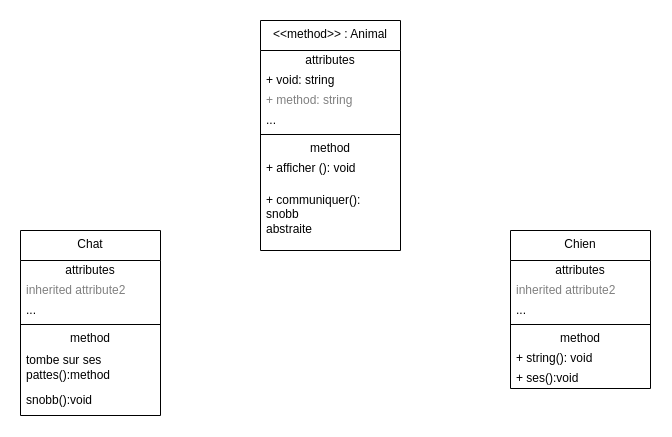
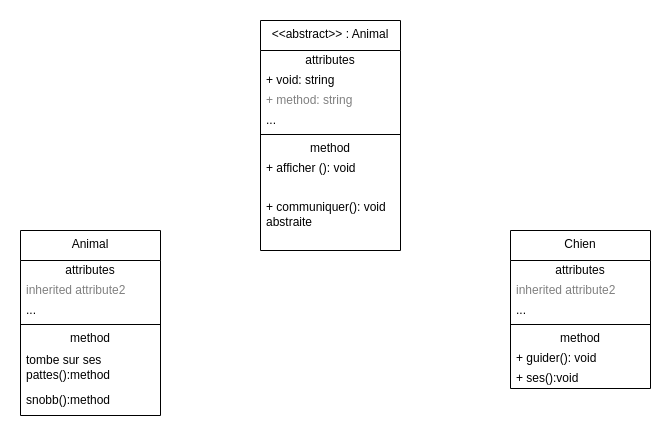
- <mxCell id="10" value="&amp;lt;&amp;lt;method&amp;gt;&amp;gt; : Animal" style="swimlane;fontStyle=0;align=center;verticalAlign=top;childLayout=stackLayout;horizontal=1;startSize=30;horizontalStack=0;resizeParent=1;resizeParentMax=0;resizeLast=0;collapsible=0;marginBottom=0;html=1;whiteSpace=wrap;" parent="1" vertex="1"><mxGeometry x="260" y="20" width="140" height="230" as="geometry" /></mxCell>
+ <mxCell id="10" value="&amp;lt;&amp;lt;abstract&amp;gt;&amp;gt; : Animal" style="swimlane;fontStyle=0;align=center;verticalAlign=top;childLayout=stackLayout;horizontal=1;startSize=30;horizontalStack=0;resizeParent=1;resizeParentMax=0;resizeLast=0;collapsible=0;marginBottom=0;html=1;whiteSpace=wrap;" parent="1" vertex="1"><mxGeometry x="260" y="20" width="140" height="230" as="geometry" /></mxCell>
- <mxCell id="18" value="+ communiquer(): snobb&lt;div&gt;abstraite&lt;/div&gt;" style="text;html=1;strokeColor=none;fillColor=none;align=left;verticalAlign=middle;spacingLeft=4;spacingRight=4;overflow=hidden;rotatable=0;points=[[0,0.5],[1,0.5]];portConstraint=eastwest;whiteSpace=wrap;" parent="10" vertex="1"><mxGeometry y="158" width="140" height="72" as="geometry" /></mxCell>
+ <mxCell id="18" value="+ communiquer(): void&lt;div&gt;abstraite&lt;/div&gt;" style="text;html=1;strokeColor=none;fillColor=none;align=left;verticalAlign=middle;spacingLeft=4;spacingRight=4;overflow=hidden;rotatable=0;points=[[0,0.5],[1,0.5]];portConstraint=eastwest;whiteSpace=wrap;" parent="10" vertex="1"><mxGeometry y="158" width="140" height="72" as="geometry" /></mxCell>
- <mxCell id="2" value="Chat" style="swimlane;fontStyle=0;align=center;verticalAlign=top;childLayout=stackLayout;horizontal=1;startSize=30;horizontalStack=0;resizeParent=1;resizeParentMax=0;resizeLast=0;collapsible=0;marginBottom=0;html=1;whiteSpace=wrap;" parent="1" vertex="1"><mxGeometry x="20" y="230" width="140" height="185" as="geometry" /></mxCell>
+ <mxCell id="2" value="Animal" style="swimlane;fontStyle=0;align=center;verticalAlign=top;childLayout=stackLayout;horizontal=1;startSize=30;horizontalStack=0;resizeParent=1;resizeParentMax=0;resizeLast=0;collapsible=0;marginBottom=0;html=1;whiteSpace=wrap;" parent="1" vertex="1"><mxGeometry x="20" y="230" width="140" height="185" as="geometry" /></mxCell>
- <mxCell id="25" value="+ string(): void" style="text;html=1;strokeColor=none;fillColor=none;align=left;verticalAlign=middle;spacingLeft=4;spacingRight=4;overflow=hidden;rotatable=0;points=[[0,0.5],[1,0.5]];portConstraint=eastwest;whiteSpace=wrap;" parent="19" vertex="1"><mxGeometry y="118" width="140" height="20" as="geometry" /></mxCell>
+ <mxCell id="25" value="+ guider(): void" style="text;html=1;strokeColor=none;fillColor=none;align=left;verticalAlign=middle;spacingLeft=4;spacingRight=4;overflow=hidden;rotatable=0;points=[[0,0.5],[1,0.5]];portConstraint=eastwest;whiteSpace=wrap;" parent="19" vertex="1"><mxGeometry y="118" width="140" height="20" as="geometry" /></mxCell>
- <mxCell id="9" value="snobb():void" style="text;html=1;strokeColor=none;fillColor=none;align=left;verticalAlign=middle;spacingLeft=4;spacingRight=4;overflow=hidden;rotatable=0;points=[[0,0.5],[1,0.5]];portConstraint=eastwest;whiteSpace=wrap;" parent="2" vertex="1"><mxGeometry y="155" width="140" height="30" as="geometry" /></mxCell>
+ <mxCell id="9" value="snobb():method" style="text;html=1;strokeColor=none;fillColor=none;align=left;verticalAlign=middle;spacingLeft=4;spacingRight=4;overflow=hidden;rotatable=0;points=[[0,0.5],[1,0.5]];portConstraint=eastwest;whiteSpace=wrap;" parent="2" vertex="1"><mxGeometry y="155" width="140" height="30" as="geometry" /></mxCell>
